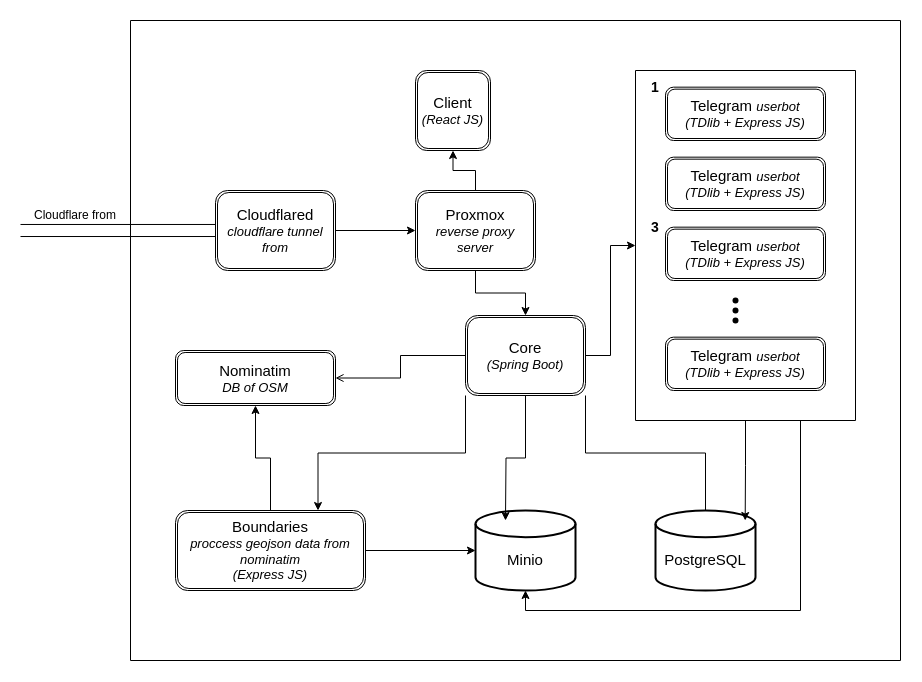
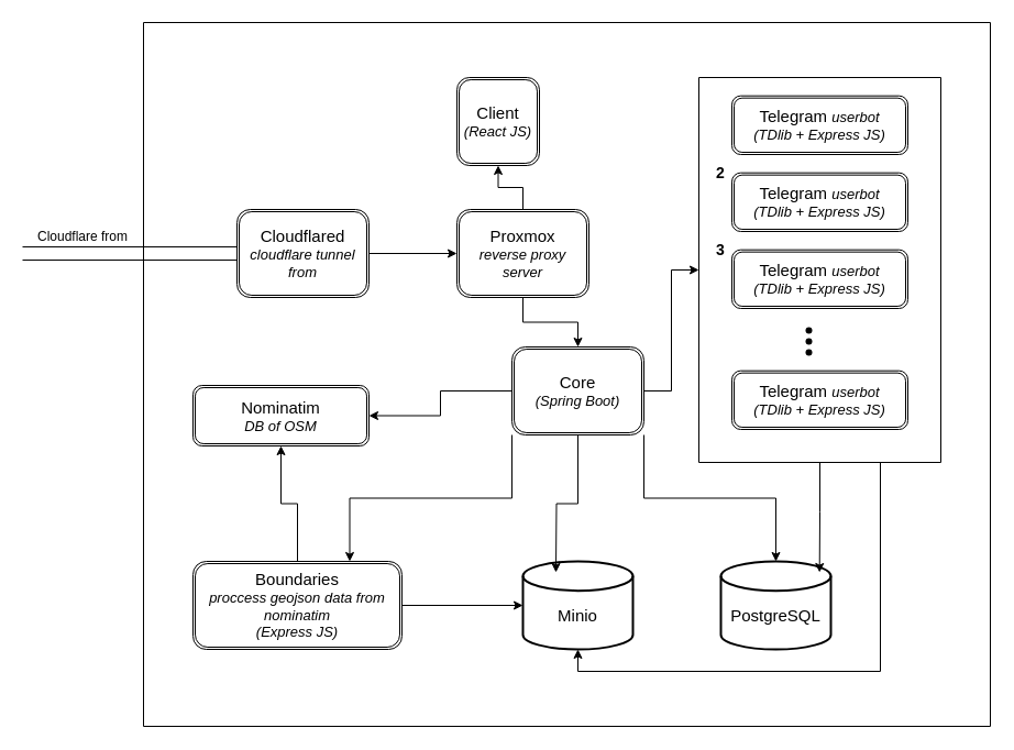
- <mxCell id="23" value="&lt;font size=&quot;1&quot; style=&quot;&quot;&gt;&lt;b style=&quot;font-size: 14px;&quot;&gt;1&lt;/b&gt;&lt;/font&gt;" style="text;html=1;align=center;verticalAlign=middle;whiteSpace=wrap;rounded=0;" parent="21" vertex="1"><mxGeometry width="20" height="13.333" as="geometry" /></mxCell>
+ <mxCell id="26" value="&lt;font size=&quot;1&quot; style=&quot;&quot;&gt;&lt;b style=&quot;font-size: 14px;&quot;&gt;2&lt;/b&gt;&lt;/font&gt;" style="text;html=1;align=center;verticalAlign=middle;whiteSpace=wrap;rounded=0;" parent="24" vertex="1"><mxGeometry width="20" height="13.333" as="geometry" /></mxCell>
- <mxCell id="10" style="edgeStyle=orthogonalEdgeStyle;rounded=0;orthogonalLoop=1;jettySize=auto;html=1;exitX=0;exitY=0.5;exitDx=0;exitDy=0;entryX=1;entryY=0.5;entryDx=0;entryDy=0;endArrow=open;" parent="2" source="14" target="8" edge="1"><mxGeometry relative="1" as="geometry" /></mxCell>
+ <mxCell id="10" style="edgeStyle=orthogonalEdgeStyle;rounded=0;orthogonalLoop=1;jettySize=auto;html=1;exitX=0;exitY=0.5;exitDx=0;exitDy=0;entryX=1;entryY=0.5;entryDx=0;entryDy=0;" parent="2" source="14" target="8" edge="1"><mxGeometry relative="1" as="geometry" /></mxCell>
- <mxCell id="12" style="edgeStyle=orthogonalEdgeStyle;rounded=0;orthogonalLoop=1;jettySize=auto;html=1;exitX=1;exitY=1;exitDx=0;exitDy=0;entryX=0.5;entryY=0;entryDx=0;entryDy=0;entryPerimeter=0;endArrow=none;" parent="2" source="14" target="15" edge="1"><mxGeometry relative="1" as="geometry"><mxPoint x="575" y="470" as="targetPoint" /></mxGeometry></mxCell>
+ <mxCell id="12" style="edgeStyle=orthogonalEdgeStyle;rounded=0;orthogonalLoop=1;jettySize=auto;html=1;exitX=1;exitY=1;exitDx=0;exitDy=0;entryX=0.5;entryY=0;entryDx=0;entryDy=0;entryPerimeter=0;" parent="2" source="14" target="15" edge="1"><mxGeometry relative="1" as="geometry"><mxPoint x="575" y="470" as="targetPoint" /></mxGeometry></mxCell>
